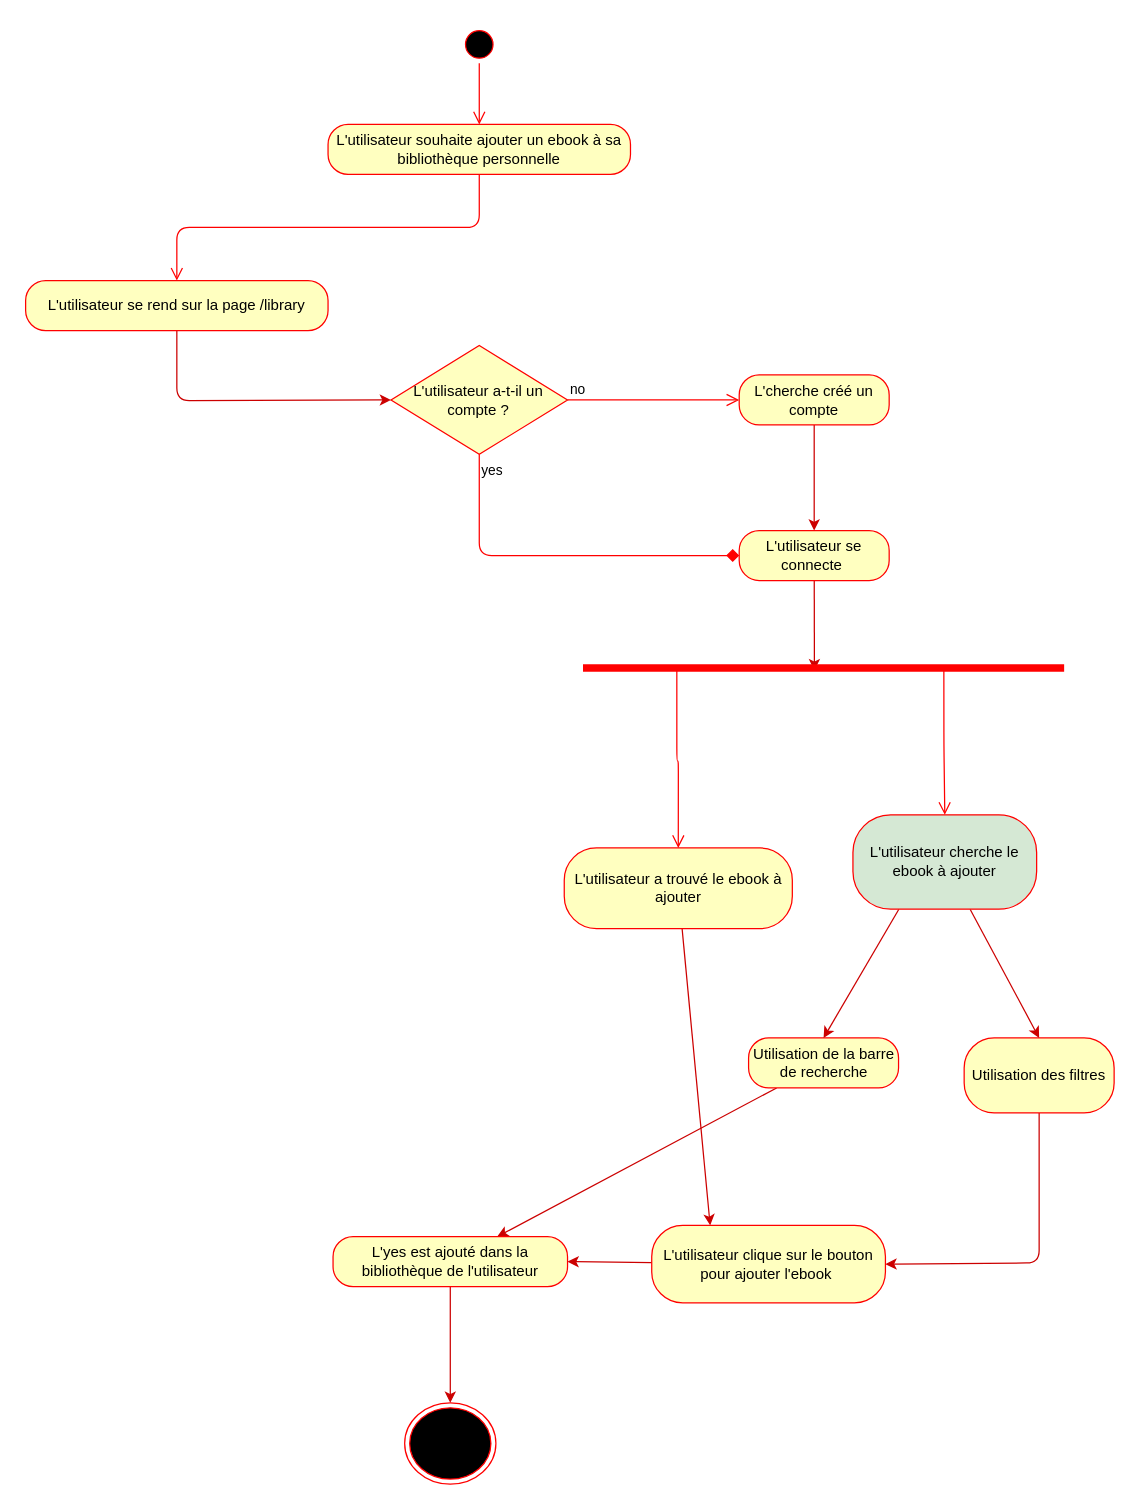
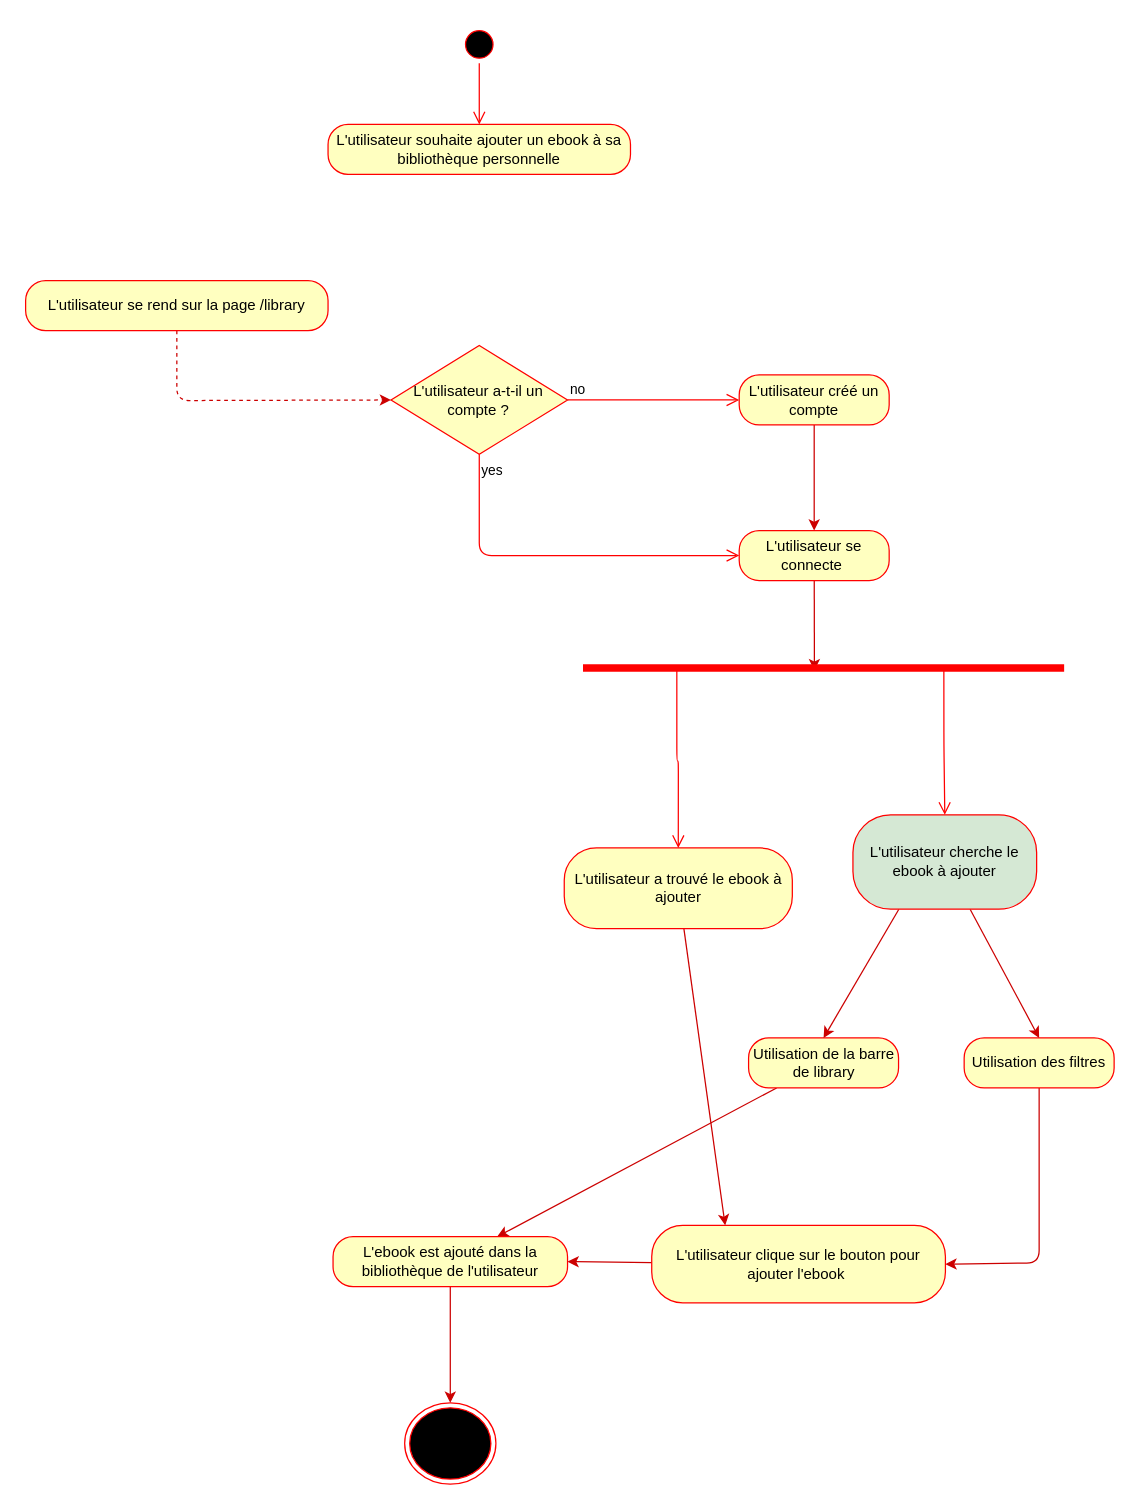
- <mxCell id="5" value="" style="edgeStyle=orthogonalEdgeStyle;html=1;verticalAlign=bottom;endArrow=open;endSize=8;strokeColor=#ff0000;fontColor=#000000;entryX=0.5;entryY=0;entryDx=0;entryDy=0;" edge="1" parent="1" source="4" target="31"><mxGeometry relative="1" as="geometry"><mxPoint x="383.922" y="193.71" as="targetPoint" /></mxGeometry></mxCell>
- <mxCell id="30" style="edgeStyle=none;html=1;exitX=0.5;exitY=1;exitDx=0;exitDy=0;entryX=0;entryY=0.5;entryDx=0;entryDy=0;strokeColor=#CC0000;fontColor=#FFFFFF;" edge="1" parent="1" source="31" target="10"><mxGeometry relative="1" as="geometry"><Array as="points"><mxPoint x="141" y="320" /></Array></mxGeometry></mxCell>
+ <mxCell id="30" style="edgeStyle=none;html=1;exitX=0.5;exitY=1;exitDx=0;exitDy=0;entryX=0;entryY=0.5;entryDx=0;entryDy=0;strokeColor=#CC0000;fontColor=#FFFFFF;dashed=1;" edge="1" parent="1" source="31" target="10"><mxGeometry relative="1" as="geometry"><Array as="points"><mxPoint x="141" y="320" /></Array></mxGeometry></mxCell>
- <mxCell id="16" value="L'cherche créé un compte" style="rounded=1;whiteSpace=wrap;html=1;arcSize=40;fontColor=#000000;fillColor=#ffffc0;strokeColor=#ff0000;" vertex="1" parent="1"><mxGeometry x="591" y="299.5" width="120" height="40" as="geometry" /></mxCell>
+ <mxCell id="16" value="L'utilisateur créé un compte" style="rounded=1;whiteSpace=wrap;html=1;arcSize=40;fontColor=#000000;fillColor=#ffffc0;strokeColor=#ff0000;" vertex="1" parent="1"><mxGeometry x="591" y="299.5" width="120" height="40" as="geometry" /></mxCell>
- <mxCell id="12" value="yes" style="edgeStyle=orthogonalEdgeStyle;html=1;align=left;verticalAlign=top;endArrow=diamond;endSize=8;strokeColor=#ff0000;entryX=0;entryY=0.5;entryDx=0;entryDy=0;exitX=0.5;exitY=1;exitDx=0;exitDy=0;" edge="1" source="10" parent="1" target="14"><mxGeometry x="-1" relative="1" as="geometry"><mxPoint x="286" y="798.5" as="targetPoint" /><Array as="points"><mxPoint x="383" y="444" /><mxPoint x="544" y="444" /></Array></mxGeometry></mxCell>
+ <mxCell id="12" value="yes" style="edgeStyle=orthogonalEdgeStyle;html=1;align=left;verticalAlign=top;endArrow=open;endSize=8;strokeColor=#ff0000;entryX=0;entryY=0.5;entryDx=0;entryDy=0;exitX=0.5;exitY=1;exitDx=0;exitDy=0;" edge="1" source="10" parent="1" target="14"><mxGeometry x="-1" relative="1" as="geometry"><mxPoint x="286" y="798.5" as="targetPoint" /><Array as="points"><mxPoint x="383" y="444" /><mxPoint x="544" y="444" /></Array></mxGeometry></mxCell>
- <mxCell id="20" value="Utilisation de la barre de recherche" style="rounded=1;whiteSpace=wrap;html=1;arcSize=40;fontColor=#000000;fillColor=#ffffc0;strokeColor=#ff0000;" vertex="1" parent="1"><mxGeometry x="598.5" y="830" width="120" height="40" as="geometry" /></mxCell>
+ <mxCell id="20" value="Utilisation de la barre de library" style="rounded=1;whiteSpace=wrap;html=1;arcSize=40;fontColor=#000000;fillColor=#ffffc0;strokeColor=#ff0000;" vertex="1" parent="1"><mxGeometry x="598.5" y="830" width="120" height="40" as="geometry" /></mxCell>
- <mxCell id="18" value="Utilisation des filtres" style="rounded=1;whiteSpace=wrap;html=1;arcSize=40;fontColor=#000000;fillColor=#ffffc0;strokeColor=#ff0000;" vertex="1" parent="1"><mxGeometry x="771" y="830" width="120" height="60" as="geometry" /></mxCell>
+ <mxCell id="18" value="Utilisation des filtres" style="rounded=1;whiteSpace=wrap;html=1;arcSize=40;fontColor=#000000;fillColor=#ffffc0;strokeColor=#ff0000;" vertex="1" parent="1"><mxGeometry x="771" y="830" width="120" height="40" as="geometry" /></mxCell>
- <mxCell id="29" value="L'yes est ajouté dans la bibliothèque de l'utilisateur" style="rounded=1;whiteSpace=wrap;html=1;arcSize=40;fontColor=#000000;fillColor=#ffffc0;strokeColor=#ff0000;" vertex="1" parent="1"><mxGeometry x="266" y="989" width="187.63" height="40" as="geometry" /></mxCell>
+ <mxCell id="29" value="L'ebook est ajouté dans la bibliothèque de l'utilisateur" style="rounded=1;whiteSpace=wrap;html=1;arcSize=40;fontColor=#000000;fillColor=#ffffc0;strokeColor=#ff0000;" vertex="1" parent="1"><mxGeometry x="266" y="989" width="187.63" height="40" as="geometry" /></mxCell>
- <mxCell id="22" value="L'utilisateur clique sur le bouton pour ajouter l'ebook&amp;nbsp;" style="rounded=1;whiteSpace=wrap;html=1;arcSize=40;fontColor=#000000;fillColor=#ffffc0;strokeColor=#ff0000;" vertex="1" parent="1"><mxGeometry x="521" y="980" width="187" height="62" as="geometry" /></mxCell>
+ <mxCell id="22" value="L'utilisateur clique sur le bouton pour ajouter l'ebook&amp;nbsp;" style="rounded=1;whiteSpace=wrap;html=1;arcSize=40;fontColor=#000000;fillColor=#ffffc0;strokeColor=#ff0000;" vertex="1" parent="1"><mxGeometry x="521" y="980" width="235" height="62" as="geometry" /></mxCell>
